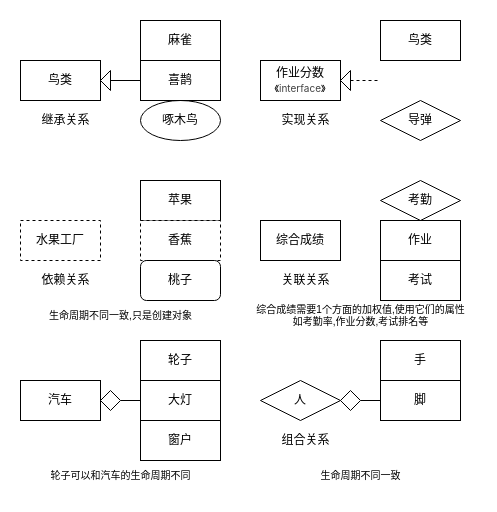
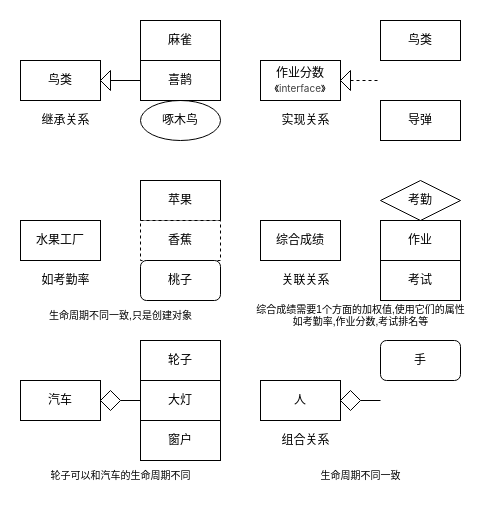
- <mxCell id="14" value="导弹" style="rhombus;whiteSpace=wrap;html=1;" vertex="1" parent="11"><mxGeometry x="120" y="80" width="80" height="40" as="geometry" /></mxCell>
+ <mxCell id="14" value="导弹" style="whiteSpace=wrap;html=1;" vertex="1" parent="11"><mxGeometry x="120" y="80" width="80" height="40" as="geometry" /></mxCell>
- <mxCell id="20" value="水果工厂" style="whiteSpace=wrap;html=1;dashed=1;" vertex="1" parent="19"><mxGeometry y="40" width="80" height="40" as="geometry" /></mxCell>
+ <mxCell id="20" value="水果工厂" style="whiteSpace=wrap;html=1;" vertex="1" parent="19"><mxGeometry y="40" width="80" height="40" as="geometry" /></mxCell>
- <mxCell id="24" value="依赖关系" style="text;html=1;align=center;verticalAlign=middle;resizable=0;points=[];autosize=1;strokeColor=none;fillColor=none;" vertex="1" parent="19"><mxGeometry x="10" y="85" width="70" height="30" as="geometry" /></mxCell>
+ <mxCell id="24" value="如考勤率" style="text;html=1;align=center;verticalAlign=middle;resizable=0;points=[];autosize=1;strokeColor=none;fillColor=none;" vertex="1" parent="19"><mxGeometry x="10" y="85" width="70" height="30" as="geometry" /></mxCell>
- <mxCell id="44" value="手" style="whiteSpace=wrap;html=1;" vertex="1" parent="42"><mxGeometry x="120" width="80" height="40" as="geometry" /></mxCell>
+ <mxCell id="44" value="手" style="whiteSpace=wrap;html=1;rounded=1;" vertex="1" parent="42"><mxGeometry x="120" width="80" height="40" as="geometry" /></mxCell>
- <mxCell id="43" value="人" style="rhombus;whiteSpace=wrap;html=1;" vertex="1" parent="42"><mxGeometry y="40" width="80" height="40" as="geometry" /></mxCell>
+ <mxCell id="43" value="人" style="whiteSpace=wrap;html=1;" vertex="1" parent="42"><mxGeometry y="40" width="80" height="40" as="geometry" /></mxCell>
- <mxCell id="45" value="脚" style="whiteSpace=wrap;html=1;" vertex="1" parent="42"><mxGeometry x="120" y="40" width="80" height="40" as="geometry" /></mxCell>
